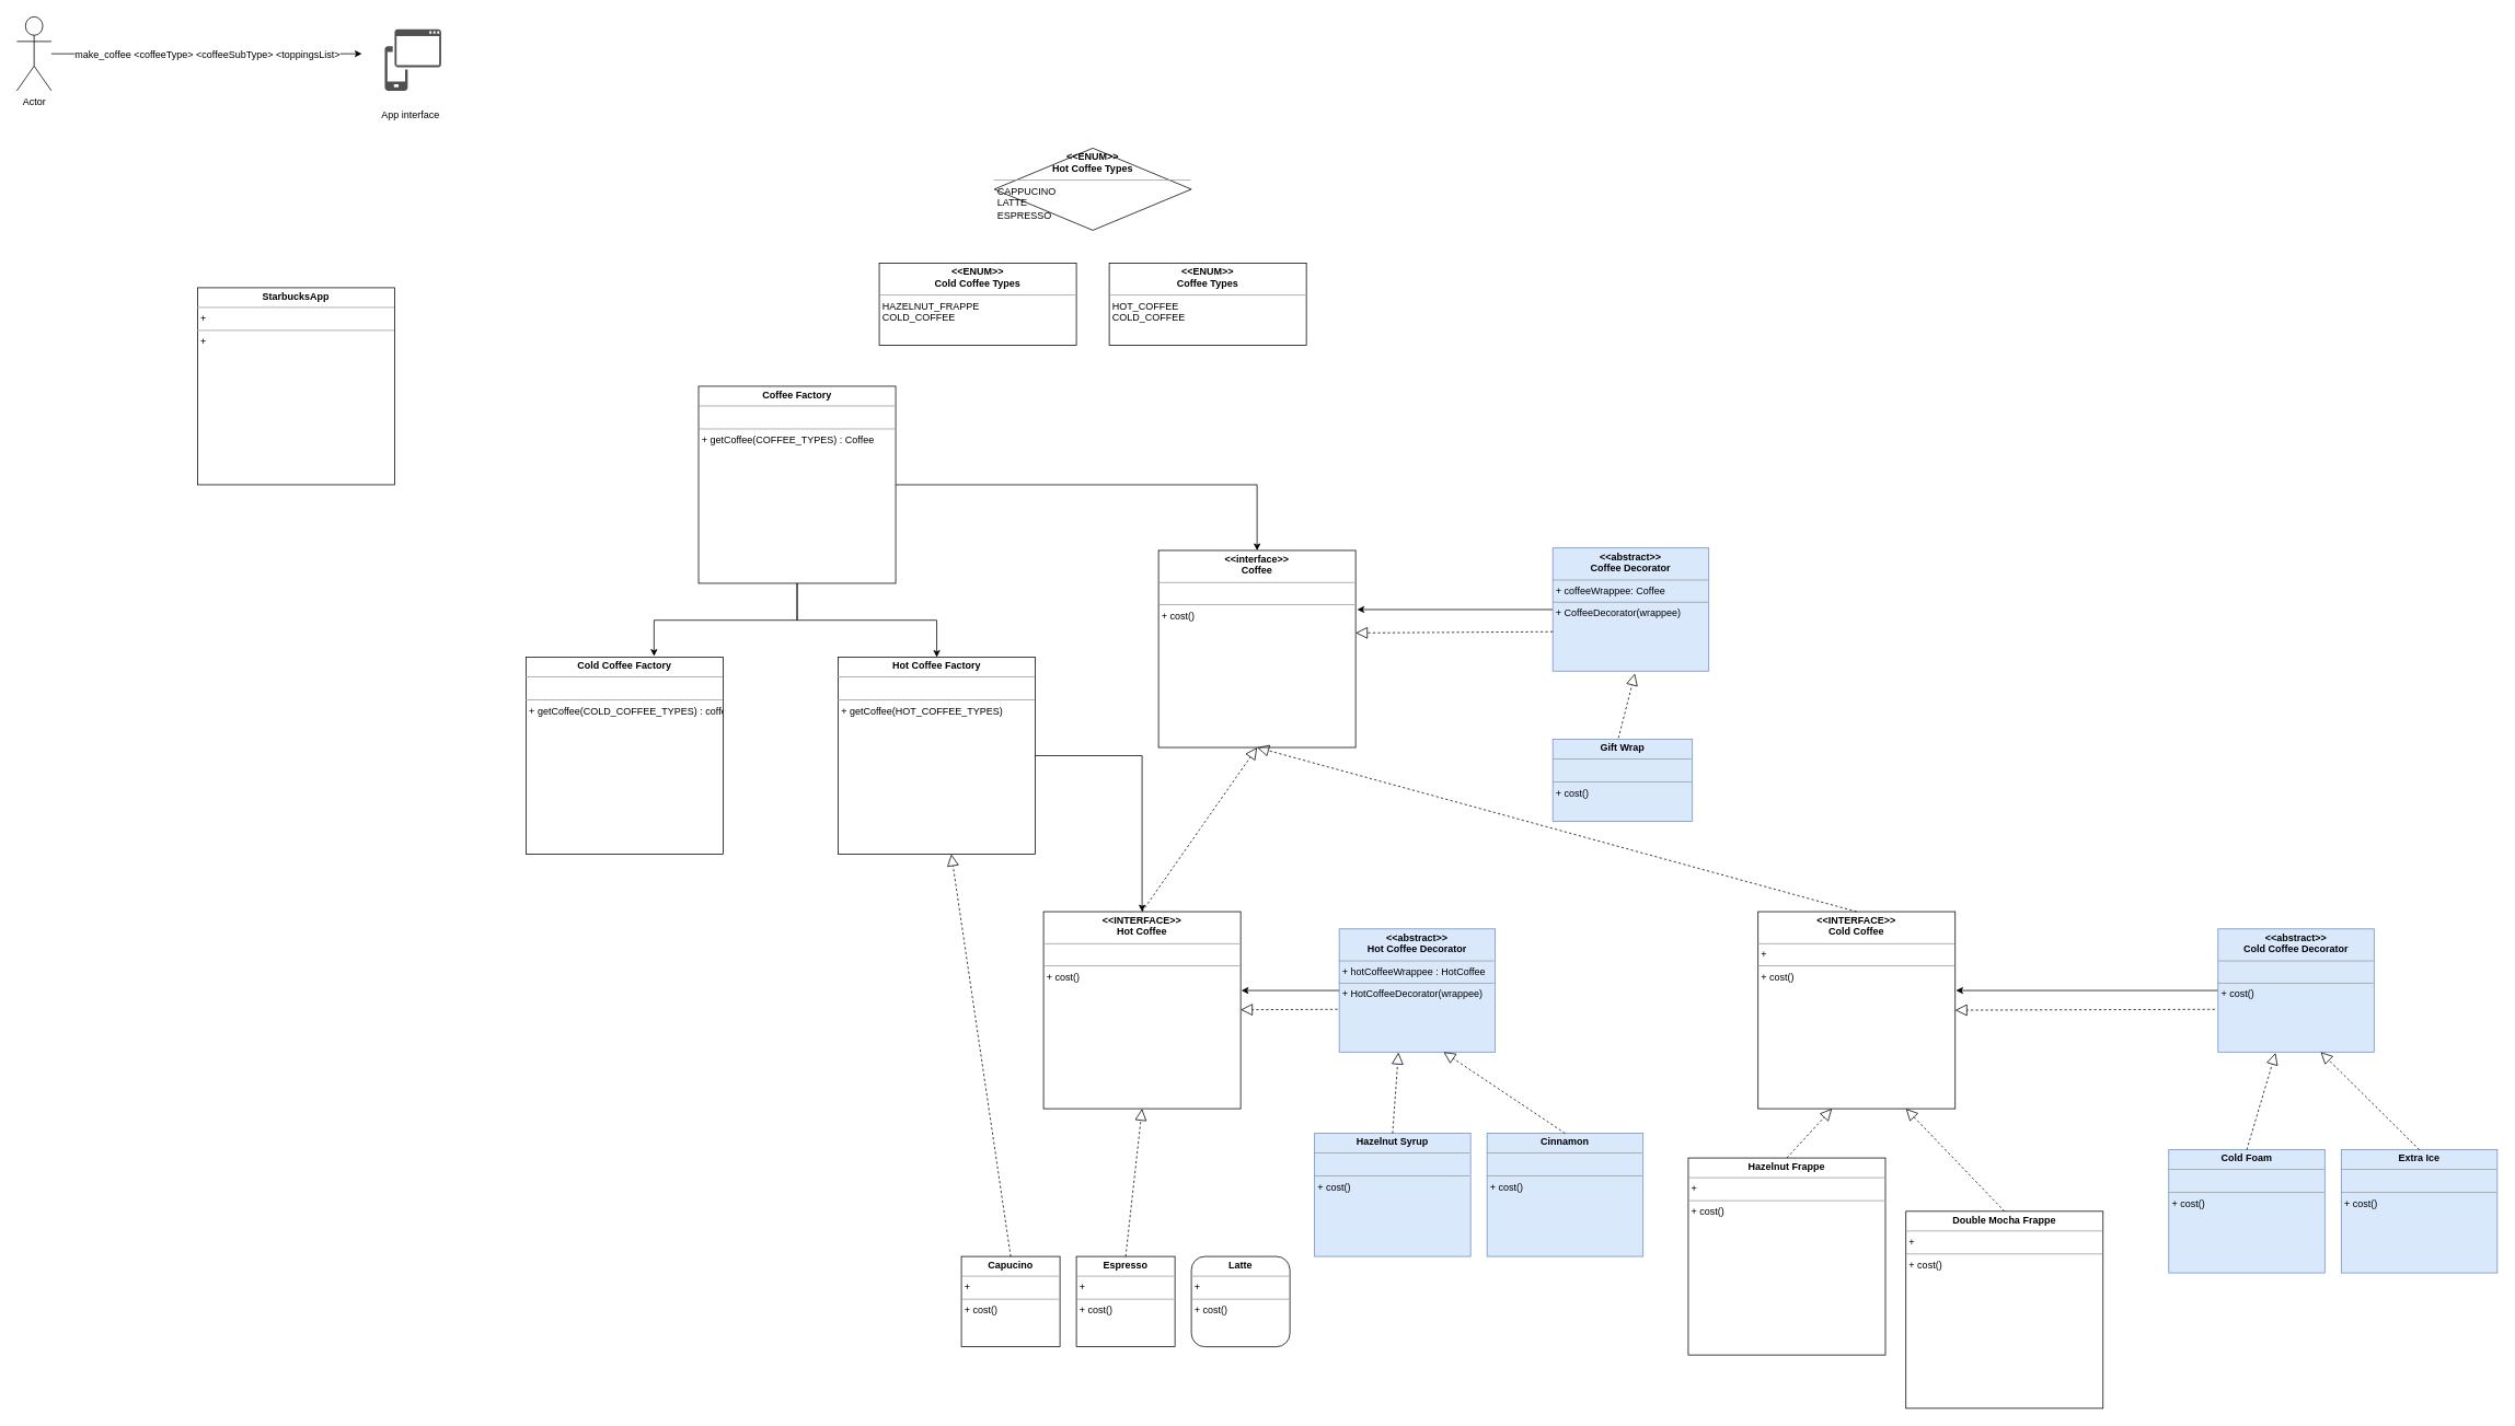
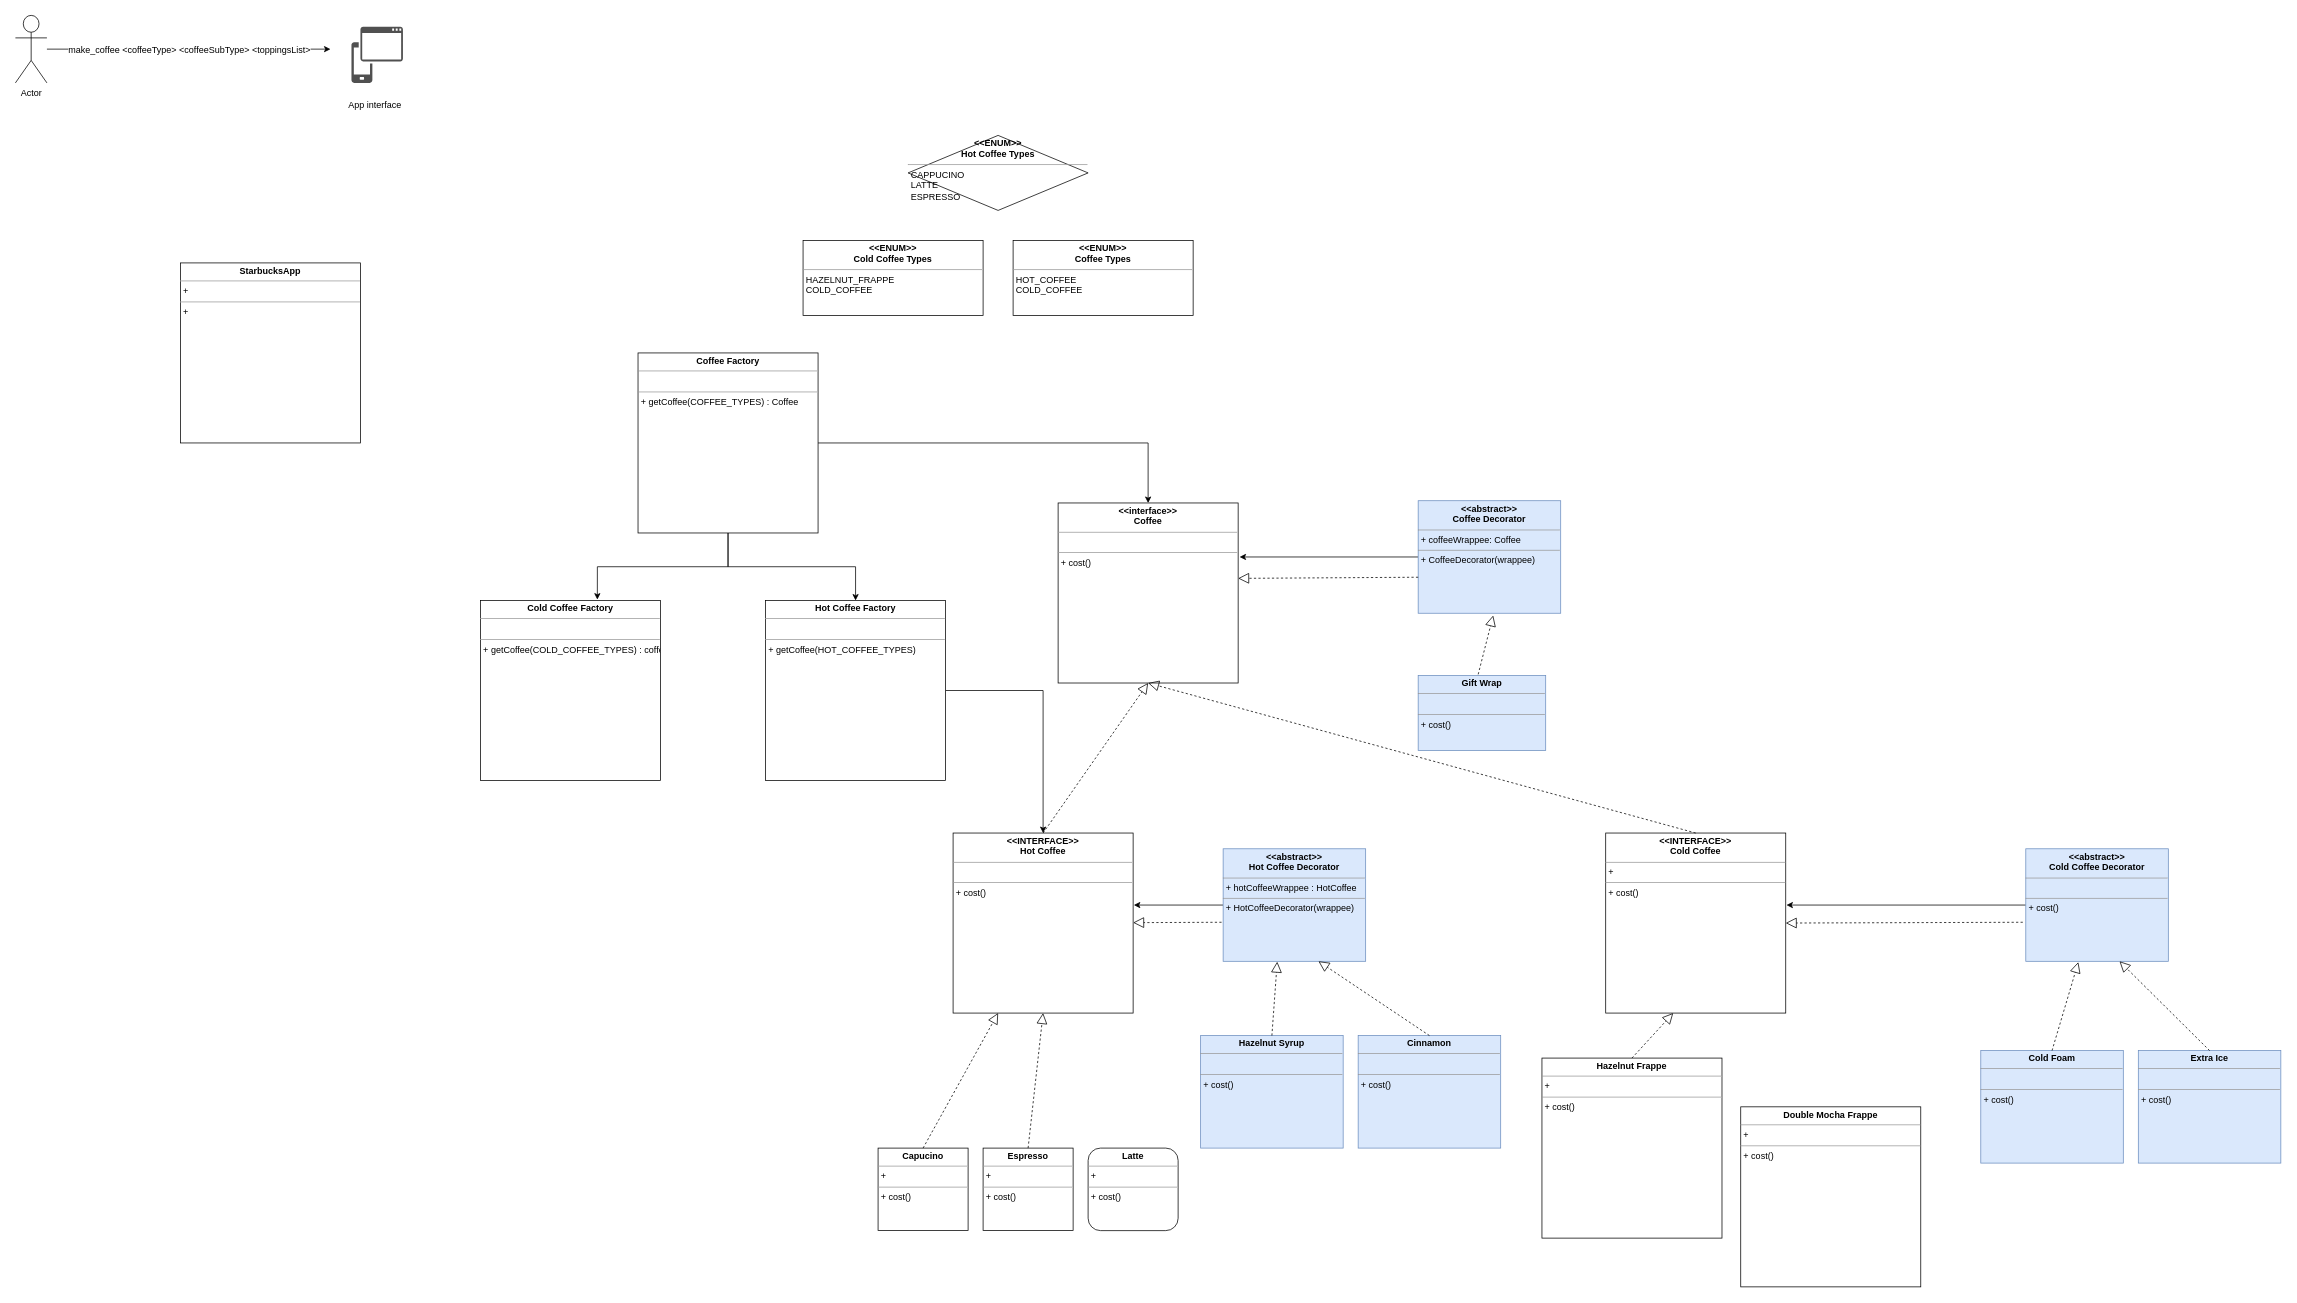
- <mxCell id="23" value="" style="endArrow=block;dashed=1;endFill=0;endSize=12;html=1;rounded=0;exitX=0.5;exitY=0;exitDx=0;exitDy=0;" edge="1" parent="1" source="5" target="20"><mxGeometry width="160" relative="1" as="geometry"><mxPoint x="1134" y="1500" as="sourcePoint" /><mxPoint x="1350" y="1400" as="targetPoint" /></mxGeometry></mxCell>
+ <mxCell id="23" value="" style="endArrow=block;dashed=1;endFill=0;endSize=12;html=1;rounded=0;exitX=0.5;exitY=0;exitDx=0;exitDy=0;entryX=0.25;entryY=1;entryDx=0;entryDy=0;" edge="1" parent="1" source="5" target="7"><mxGeometry width="160" relative="1" as="geometry"><mxPoint x="1134" y="1500" as="sourcePoint" /><mxPoint x="1350" y="1400" as="targetPoint" /></mxGeometry></mxCell>
- <mxCell id="39" value="" style="endArrow=block;dashed=1;endFill=0;endSize=12;html=1;rounded=0;exitX=0.5;exitY=0;exitDx=0;exitDy=0;entryX=0.75;entryY=1;entryDx=0;entryDy=0;" edge="1" parent="1" source="10" target="8"><mxGeometry width="160" relative="1" as="geometry"><mxPoint x="2610.01" y="1350" as="sourcePoint" /><mxPoint x="2294" y="1351" as="targetPoint" /></mxGeometry></mxCell>
